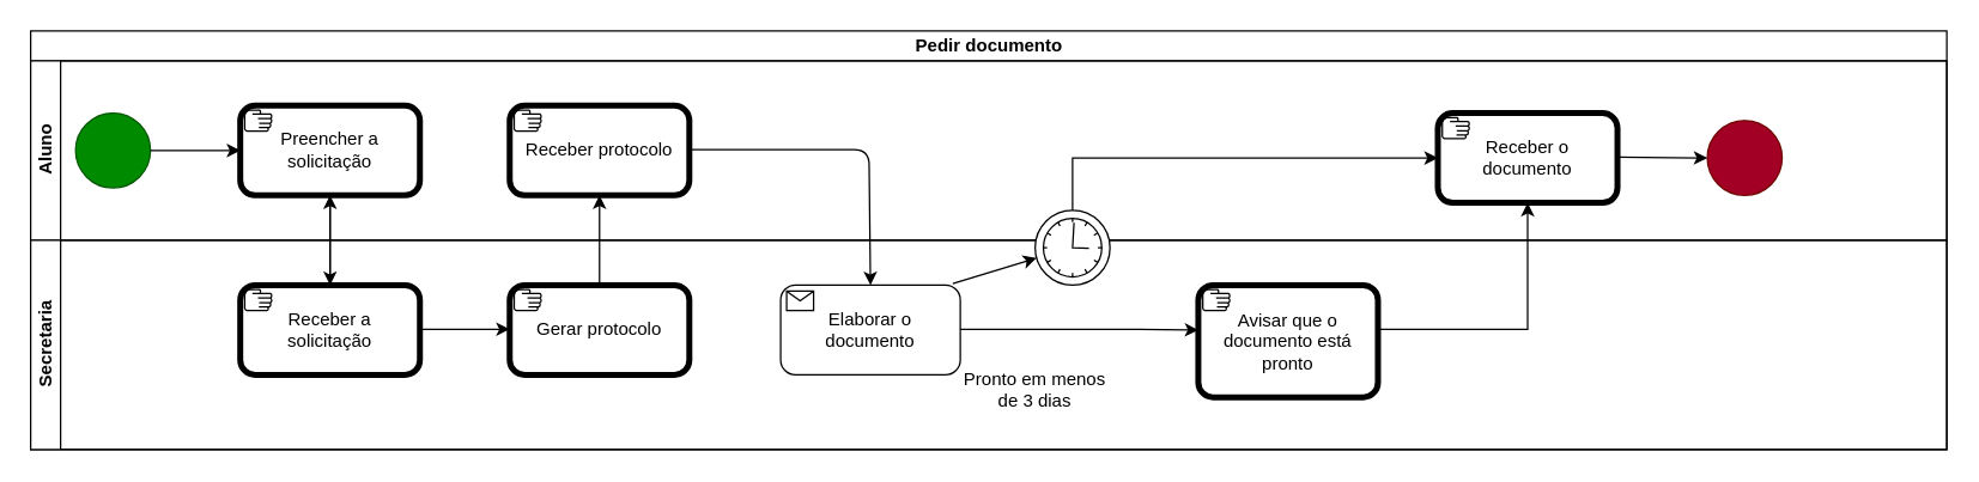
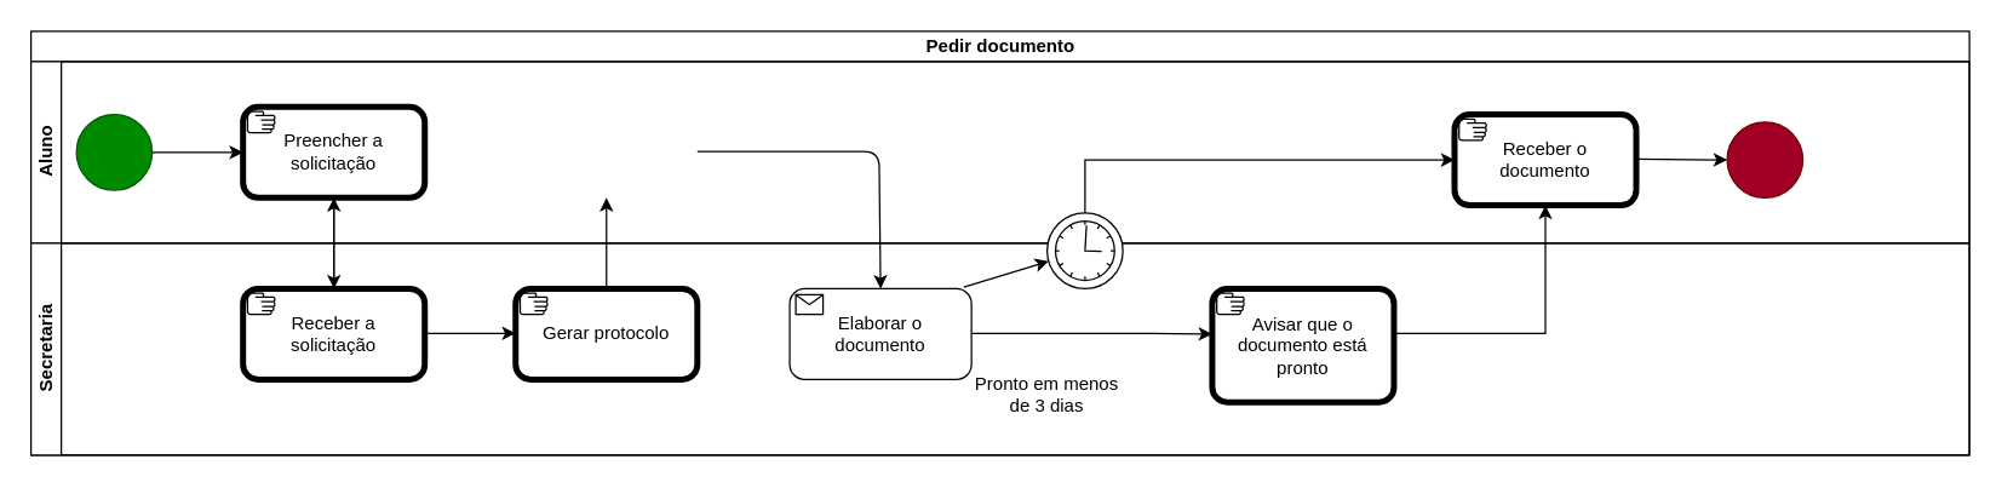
- <mxCell id="7" value="Receber protocolo" style="points=[[0.25,0,0],[0.5,0,0],[0.75,0,0],[1,0.25,0],[1,0.5,0],[1,0.75,0],[0.75,1,0],[0.5,1,0],[0.25,1,0],[0,0.75,0],[0,0.5,0],[0,0.25,0]];shape=mxgraph.bpmn.task;whiteSpace=wrap;rectStyle=rounded;size=10;bpmnShapeType=call;taskMarker=manual;fontFamily=Helvetica;fontSize=12;fontColor=default;align=center;strokeColor=default;fillColor=default;html=1;" vertex="1" parent="3"><mxGeometry x="320" y="30" width="120" height="60" as="geometry" /></mxCell>
